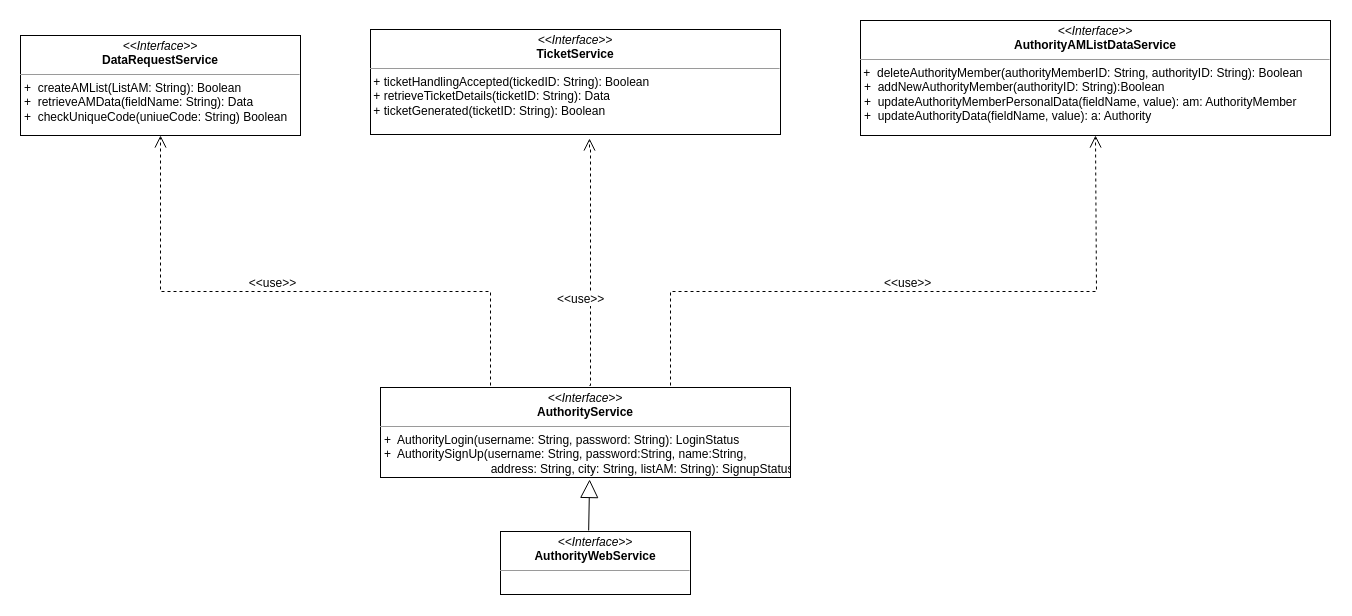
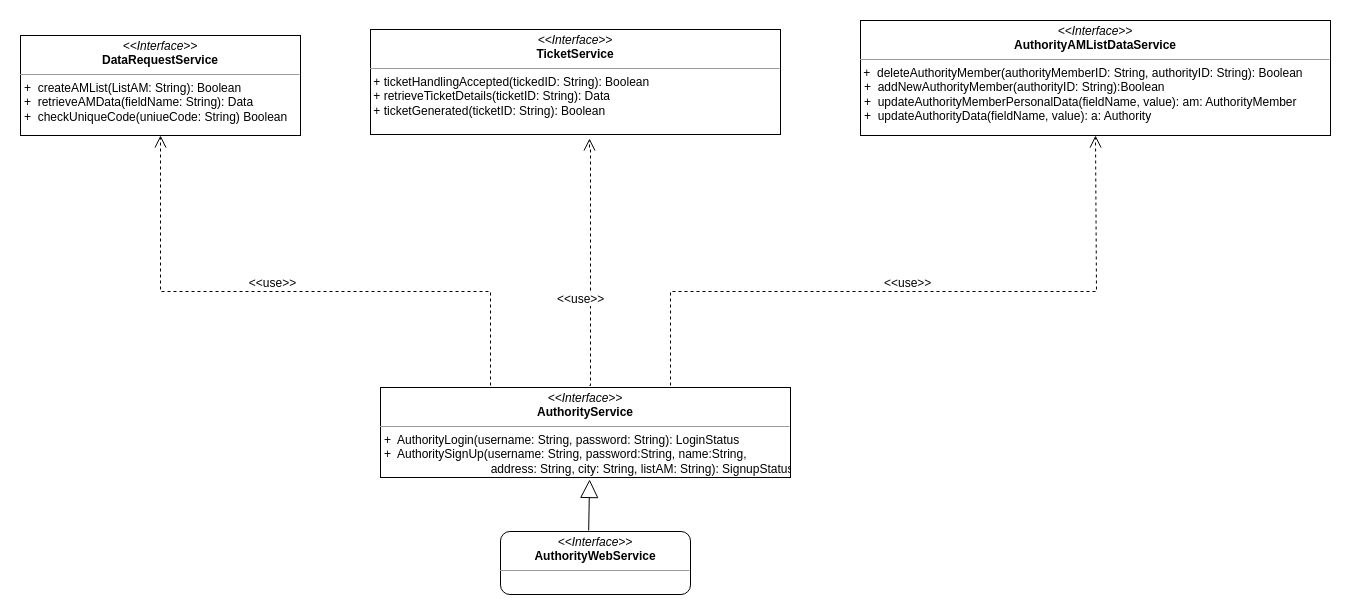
- <mxCell id="12" value="&lt;p style=&quot;margin: 0px ; margin-top: 4px ; text-align: center&quot;&gt;&lt;i&gt;&amp;lt;&amp;lt;Interface&amp;gt;&amp;gt;&lt;/i&gt;&lt;br&gt;&lt;b&gt;AuthorityWebService&lt;/b&gt;&lt;/p&gt;&lt;hr size=&quot;1&quot;&gt;" style="verticalAlign=top;align=left;overflow=fill;fontSize=12;fontFamily=Helvetica;html=1;rounded=0;shadow=0;comic=0;labelBackgroundColor=none;strokeWidth=1" vertex="1" parent="1"><mxGeometry y="531" width="190" height="63" as="geometry" x="500" /></mxCell>
+ <mxCell id="12" value="&lt;p style=&quot;margin: 0px ; margin-top: 4px ; text-align: center&quot;&gt;&lt;i&gt;&amp;lt;&amp;lt;Interface&amp;gt;&amp;gt;&lt;/i&gt;&lt;br&gt;&lt;b&gt;AuthorityWebService&lt;/b&gt;&lt;/p&gt;&lt;hr size=&quot;1&quot;&gt;" style="verticalAlign=top;align=left;overflow=fill;fontSize=12;fontFamily=Helvetica;html=1;shadow=0;comic=0;labelBackgroundColor=none;strokeWidth=1;rounded=1;" vertex="1" parent="1"><mxGeometry y="531" width="190" height="63" as="geometry" x="500" /></mxCell>
